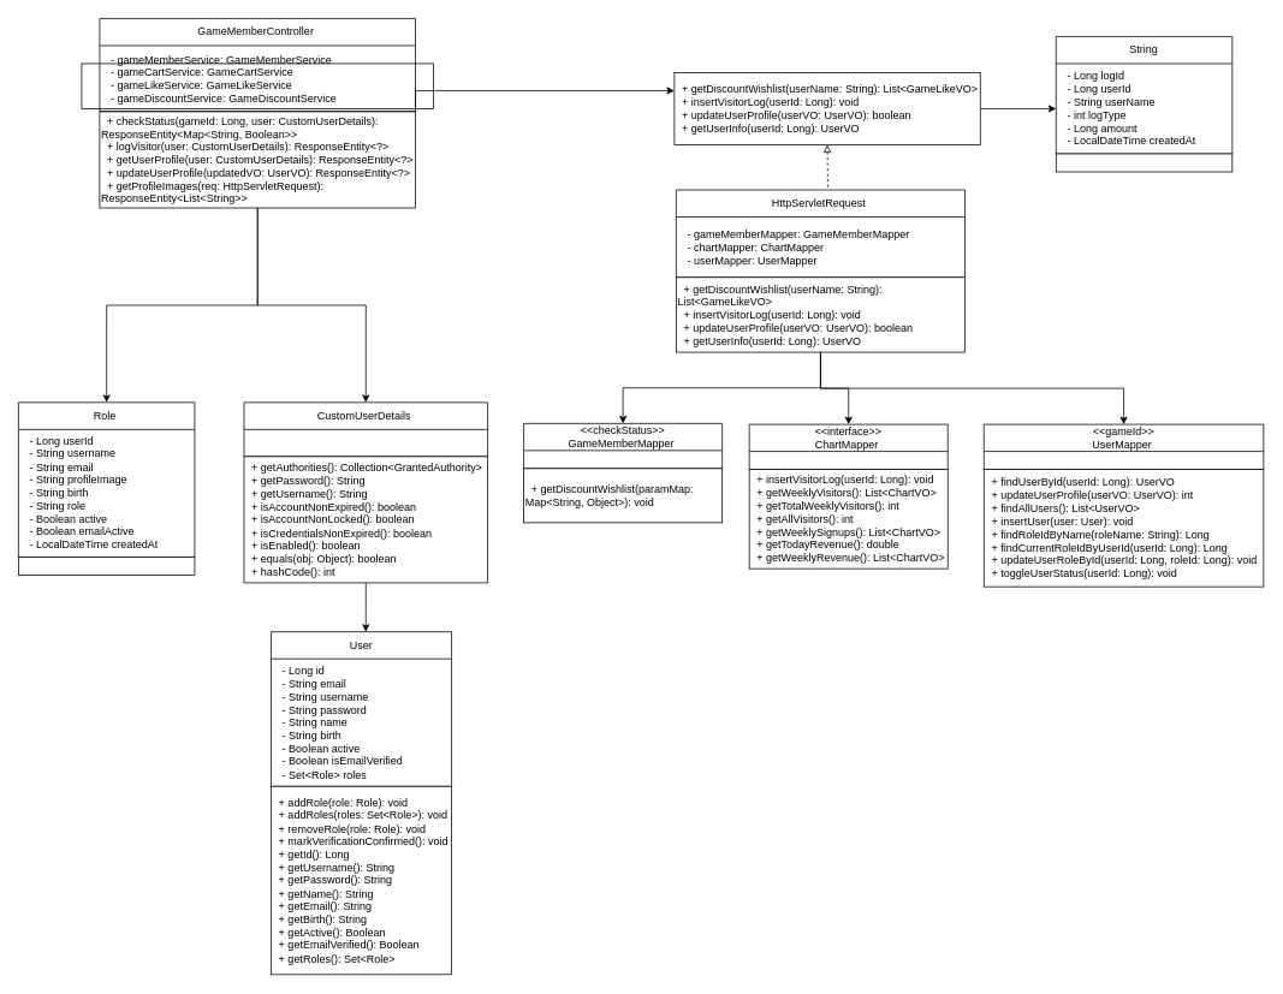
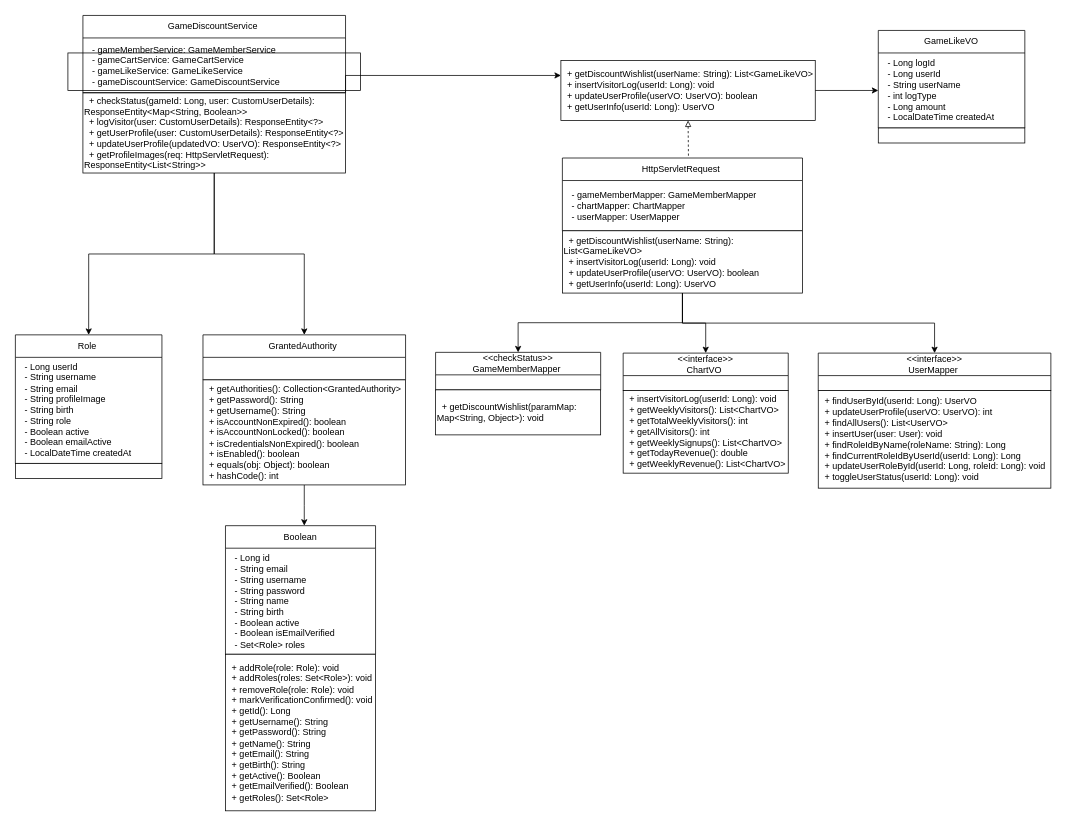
- <mxCell id="11" value="GameMemberController&amp;nbsp;" style="swimlane;fontStyle=0;childLayout=stackLayout;horizontal=1;startSize=30;horizontalStack=0;resizeParent=1;resizeParentMax=0;resizeLast=0;collapsible=1;marginBottom=0;whiteSpace=wrap;html=1;container=0;" vertex="1" parent="9"><mxGeometry width="350" height="103.055" as="geometry"><mxRectangle x="100" y="80" width="140" height="30" as="alternateBounds" /></mxGeometry></mxCell>
+ <mxCell id="11" value="GameDiscountService&amp;nbsp;" style="swimlane;fontStyle=0;childLayout=stackLayout;horizontal=1;startSize=30;horizontalStack=0;resizeParent=1;resizeParentMax=0;resizeLast=0;collapsible=1;marginBottom=0;whiteSpace=wrap;html=1;container=0;" vertex="1" parent="9"><mxGeometry width="350" height="103.055" as="geometry"><mxRectangle x="100" y="80" width="140" height="30" as="alternateBounds" /></mxGeometry></mxCell>
- <mxCell id="27" value="String" style="swimlane;fontStyle=0;childLayout=stackLayout;horizontal=1;startSize=30;horizontalStack=0;resizeParent=1;resizeParentMax=0;resizeLast=0;collapsible=1;marginBottom=0;whiteSpace=wrap;html=1;container=0;" vertex="1" parent="26"><mxGeometry width="195.31" height="130" as="geometry"><mxRectangle x="100" y="80" width="140" height="30" as="alternateBounds" /></mxGeometry></mxCell>
+ <mxCell id="27" value="GameLikeVO" style="swimlane;fontStyle=0;childLayout=stackLayout;horizontal=1;startSize=30;horizontalStack=0;resizeParent=1;resizeParentMax=0;resizeLast=0;collapsible=1;marginBottom=0;whiteSpace=wrap;html=1;container=0;" vertex="1" parent="26"><mxGeometry width="195.31" height="130" as="geometry"><mxRectangle x="100" y="80" width="140" height="30" as="alternateBounds" /></mxGeometry></mxCell>
- <mxCell id="23" value="CustomUserDetails&amp;nbsp;" style="swimlane;fontStyle=0;childLayout=stackLayout;horizontal=1;startSize=30;horizontalStack=0;resizeParent=1;resizeParentMax=0;resizeLast=0;collapsible=1;marginBottom=0;whiteSpace=wrap;html=1;container=0;" vertex="1" parent="22"><mxGeometry width="270" height="60" as="geometry"><mxRectangle x="100" y="80" width="140" height="30" as="alternateBounds" /></mxGeometry></mxCell>
+ <mxCell id="23" value="GrantedAuthority&amp;nbsp;" style="swimlane;fontStyle=0;childLayout=stackLayout;horizontal=1;startSize=30;horizontalStack=0;resizeParent=1;resizeParentMax=0;resizeLast=0;collapsible=1;marginBottom=0;whiteSpace=wrap;html=1;container=0;" vertex="1" parent="22"><mxGeometry width="270" height="60" as="geometry"><mxRectangle x="100" y="80" width="140" height="30" as="alternateBounds" /></mxGeometry></mxCell>
- <mxCell id="17" value="&lt;div&gt;&amp;lt;&amp;lt;interface&amp;gt;&amp;gt;&lt;/div&gt;ChartMapper&amp;nbsp;" style="swimlane;fontStyle=0;childLayout=stackLayout;horizontal=1;startSize=30;horizontalStack=0;resizeParent=1;resizeParentMax=0;resizeLast=0;collapsible=1;marginBottom=0;whiteSpace=wrap;html=1;container=0;" vertex="1" parent="16"><mxGeometry width="220" height="50" as="geometry"><mxRectangle x="100" y="80" width="140" height="30" as="alternateBounds" /></mxGeometry></mxCell>
+ <mxCell id="17" value="&lt;div&gt;&amp;lt;&amp;lt;interface&amp;gt;&amp;gt;&lt;/div&gt;ChartVO&amp;nbsp;" style="swimlane;fontStyle=0;childLayout=stackLayout;horizontal=1;startSize=30;horizontalStack=0;resizeParent=1;resizeParentMax=0;resizeLast=0;collapsible=1;marginBottom=0;whiteSpace=wrap;html=1;container=0;" vertex="1" parent="16"><mxGeometry width="220" height="50" as="geometry"><mxRectangle x="100" y="80" width="140" height="30" as="alternateBounds" /></mxGeometry></mxCell>
- <mxCell id="20" value="&lt;div&gt;&amp;lt;&amp;lt;gameId&amp;gt;&amp;gt;&lt;/div&gt;UserMapper&amp;nbsp;" style="swimlane;fontStyle=0;childLayout=stackLayout;horizontal=1;startSize=30;horizontalStack=0;resizeParent=1;resizeParentMax=0;resizeLast=0;collapsible=1;marginBottom=0;whiteSpace=wrap;html=1;container=0;" vertex="1" parent="1"><mxGeometry x="1090" y="470" width="310" height="50" as="geometry"><mxRectangle x="100" y="80" width="140" height="30" as="alternateBounds" /></mxGeometry></mxCell>
+ <mxCell id="20" value="&lt;div&gt;&amp;lt;&amp;lt;interface&amp;gt;&amp;gt;&lt;/div&gt;UserMapper&amp;nbsp;" style="swimlane;fontStyle=0;childLayout=stackLayout;horizontal=1;startSize=30;horizontalStack=0;resizeParent=1;resizeParentMax=0;resizeLast=0;collapsible=1;marginBottom=0;whiteSpace=wrap;html=1;container=0;" vertex="1" parent="1"><mxGeometry x="1090" y="470" width="310" height="50" as="geometry"><mxRectangle x="100" y="80" width="140" height="30" as="alternateBounds" /></mxGeometry></mxCell>
- <mxCell id="31" value="User" style="swimlane;fontStyle=0;childLayout=stackLayout;horizontal=1;startSize=30;horizontalStack=0;resizeParent=1;resizeParentMax=0;resizeLast=0;collapsible=1;marginBottom=0;whiteSpace=wrap;html=1;container=0;" vertex="1" parent="30"><mxGeometry width="200" height="171.36" as="geometry"><mxRectangle x="100" y="80" width="140" height="30" as="alternateBounds" /></mxGeometry></mxCell>
+ <mxCell id="31" value="Boolean" style="swimlane;fontStyle=0;childLayout=stackLayout;horizontal=1;startSize=30;horizontalStack=0;resizeParent=1;resizeParentMax=0;resizeLast=0;collapsible=1;marginBottom=0;whiteSpace=wrap;html=1;container=0;" vertex="1" parent="30"><mxGeometry width="200" height="171.36" as="geometry"><mxRectangle x="100" y="80" width="140" height="30" as="alternateBounds" /></mxGeometry></mxCell>
